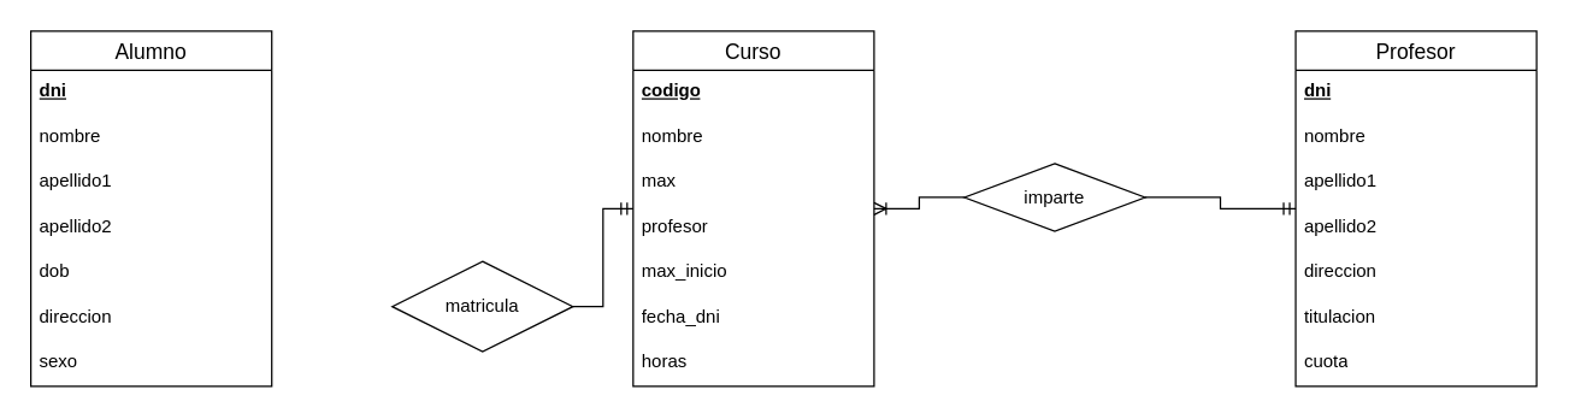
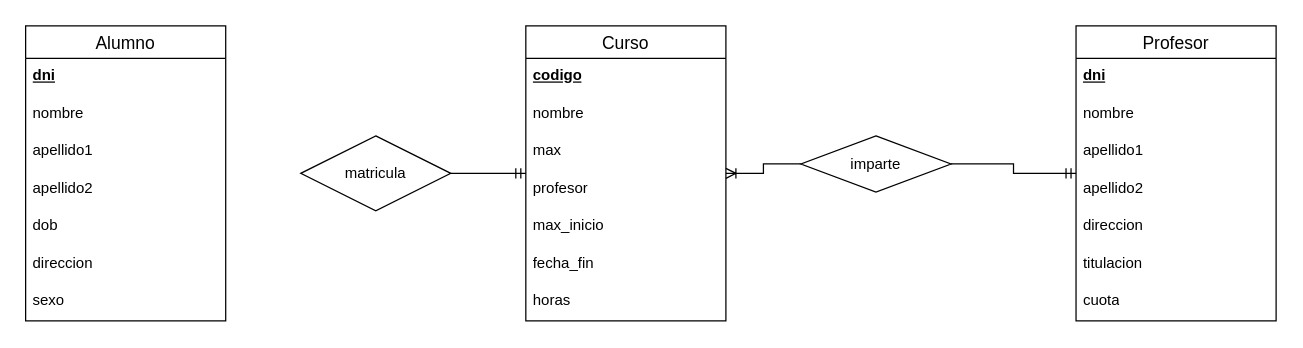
- <mxCell id="27" value="matricula" style="shape=rhombus;perimeter=rhombusPerimeter;whiteSpace=wrap;html=1;align=center;" vertex="1" parent="1"><mxGeometry x="260" y="173" width="120" height="60" as="geometry" /></mxCell>
+ <mxCell id="27" value="matricula" style="shape=rhombus;perimeter=rhombusPerimeter;whiteSpace=wrap;html=1;align=center;" vertex="1" parent="1"><mxGeometry x="240" y="108" width="120" height="60" as="geometry" /></mxCell>
- <mxCell id="16" value="fecha_dni" style="text;strokeColor=none;fillColor=none;spacingLeft=4;spacingRight=4;overflow=hidden;rotatable=0;points=[[0,0.5],[1,0.5]];portConstraint=eastwest;fontSize=12;whiteSpace=wrap;html=1;" vertex="1" parent="10"><mxGeometry y="176" width="160" height="30" as="geometry" /></mxCell>
+ <mxCell id="16" value="fecha_fin" style="text;strokeColor=none;fillColor=none;spacingLeft=4;spacingRight=4;overflow=hidden;rotatable=0;points=[[0,0.5],[1,0.5]];portConstraint=eastwest;fontSize=12;whiteSpace=wrap;html=1;" vertex="1" parent="10"><mxGeometry y="176" width="160" height="30" as="geometry" /></mxCell>
